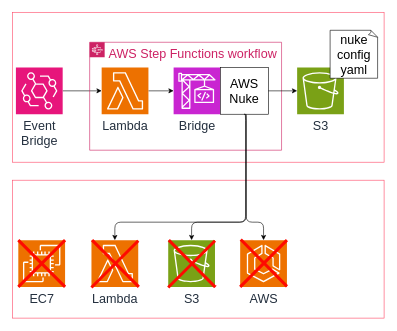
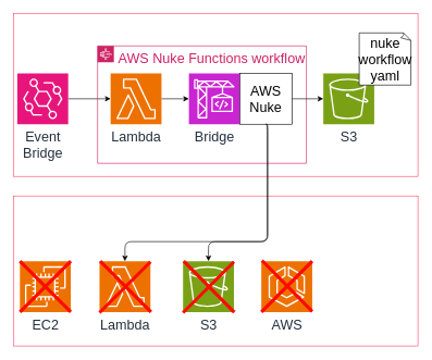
- <mxCell id="22" value="&lt;font style=&quot;font-size: 21px;&quot;&gt;nuke&lt;/font&gt;&lt;div&gt;&lt;font style=&quot;font-size: 21px;&quot;&gt;config&lt;/font&gt;&lt;/div&gt;&lt;div&gt;&lt;font style=&quot;font-size: 21px;&quot;&gt;yaml&lt;/font&gt;&lt;/div&gt;" style="whiteSpace=wrap;html=1;shape=mxgraph.basic.document" vertex="1" parent="1"><mxGeometry x="550" y="50" width="80" height="80" as="geometry" /></mxCell>
+ <mxCell id="22" value="&lt;font style=&quot;font-size: 21px;&quot;&gt;nuke&lt;/font&gt;&lt;div&gt;&lt;font style=&quot;font-size: 21px;&quot;&gt;workflow&lt;/font&gt;&lt;/div&gt;&lt;div&gt;&lt;font style=&quot;font-size: 21px;&quot;&gt;yaml&lt;/font&gt;&lt;/div&gt;" style="whiteSpace=wrap;html=1;shape=mxgraph.basic.document" vertex="1" parent="1"><mxGeometry x="550" y="50" width="80" height="80" as="geometry" /></mxCell>
- <mxCell id="9" value="AWS Step Functions workflow" style="points=[[0,0],[0.25,0],[0.5,0],[0.75,0],[1,0],[1,0.25],[1,0.5],[1,0.75],[1,1],[0.75,1],[0.5,1],[0.25,1],[0,1],[0,0.75],[0,0.5],[0,0.25]];outlineConnect=0;gradientColor=none;html=1;whiteSpace=wrap;fontSize=21;fontStyle=0;container=1;pointerEvents=0;collapsible=0;recursiveResize=0;shape=mxgraph.aws4.group;grIcon=mxgraph.aws4.group_aws_step_functions_workflow;strokeColor=#CD2264;fillColor=none;verticalAlign=top;align=left;spacingLeft=30;fontColor=#CD2264;dashed=0;" vertex="1" parent="1"><mxGeometry x="149" y="70" width="320" height="180" as="geometry" /></mxCell>
+ <mxCell id="9" value="AWS Nuke Functions workflow" style="points=[[0,0],[0.25,0],[0.5,0],[0.75,0],[1,0],[1,0.25],[1,0.5],[1,0.75],[1,1],[0.75,1],[0.5,1],[0.25,1],[0,1],[0,0.75],[0,0.5],[0,0.25]];outlineConnect=0;gradientColor=none;html=1;whiteSpace=wrap;fontSize=21;fontStyle=0;container=1;pointerEvents=0;collapsible=0;recursiveResize=0;shape=mxgraph.aws4.group;grIcon=mxgraph.aws4.group_aws_step_functions_workflow;strokeColor=#CD2264;fillColor=none;verticalAlign=top;align=left;spacingLeft=30;fontColor=#CD2264;dashed=0;" vertex="1" parent="1"><mxGeometry x="149" y="70" width="320" height="180" as="geometry" /></mxCell>
- <mxCell id="27" style="edgeStyle=orthogonalEdgeStyle;html=1;" edge="1" parent="1" source="11" target="26"><mxGeometry relative="1" as="geometry"><Array as="points"><mxPoint x="410" y="370" /><mxPoint x="439" y="370" /></Array></mxGeometry></mxCell>
- <mxCell id="5" value="EC7" style="sketch=0;points=[[0,0,0],[0.25,0,0],[0.5,0,0],[0.75,0,0],[1,0,0],[0,1,0],[0.25,1,0],[0.5,1,0],[0.75,1,0],[1,1,0],[0,0.25,0],[0,0.5,0],[0,0.75,0],[1,0.25,0],[1,0.5,0],[1,0.75,0]];outlineConnect=0;fontColor=#232F3E;fillColor=#ED7100;strokeColor=#ffffff;dashed=0;verticalLabelPosition=bottom;verticalAlign=top;align=center;html=1;fontSize=21;fontStyle=0;aspect=fixed;shape=mxgraph.aws4.resourceIcon;resIcon=mxgraph.aws4.ec2;" parent="1" vertex="1"><mxGeometry x="30" y="400" width="78" height="78" as="geometry" /></mxCell>
+ <mxCell id="5" value="EC2" style="sketch=0;points=[[0,0,0],[0.25,0,0],[0.5,0,0],[0.75,0,0],[1,0,0],[0,1,0],[0.25,1,0],[0.5,1,0],[0.75,1,0],[1,1,0],[0,0.25,0],[0,0.5,0],[0,0.75,0],[1,0.25,0],[1,0.5,0],[1,0.75,0]];outlineConnect=0;fontColor=#232F3E;fillColor=#ED7100;strokeColor=#ffffff;dashed=0;verticalLabelPosition=bottom;verticalAlign=top;align=center;html=1;fontSize=21;fontStyle=0;aspect=fixed;shape=mxgraph.aws4.resourceIcon;resIcon=mxgraph.aws4.ec2;" parent="1" vertex="1"><mxGeometry x="30" y="400" width="78" height="78" as="geometry" /></mxCell>
